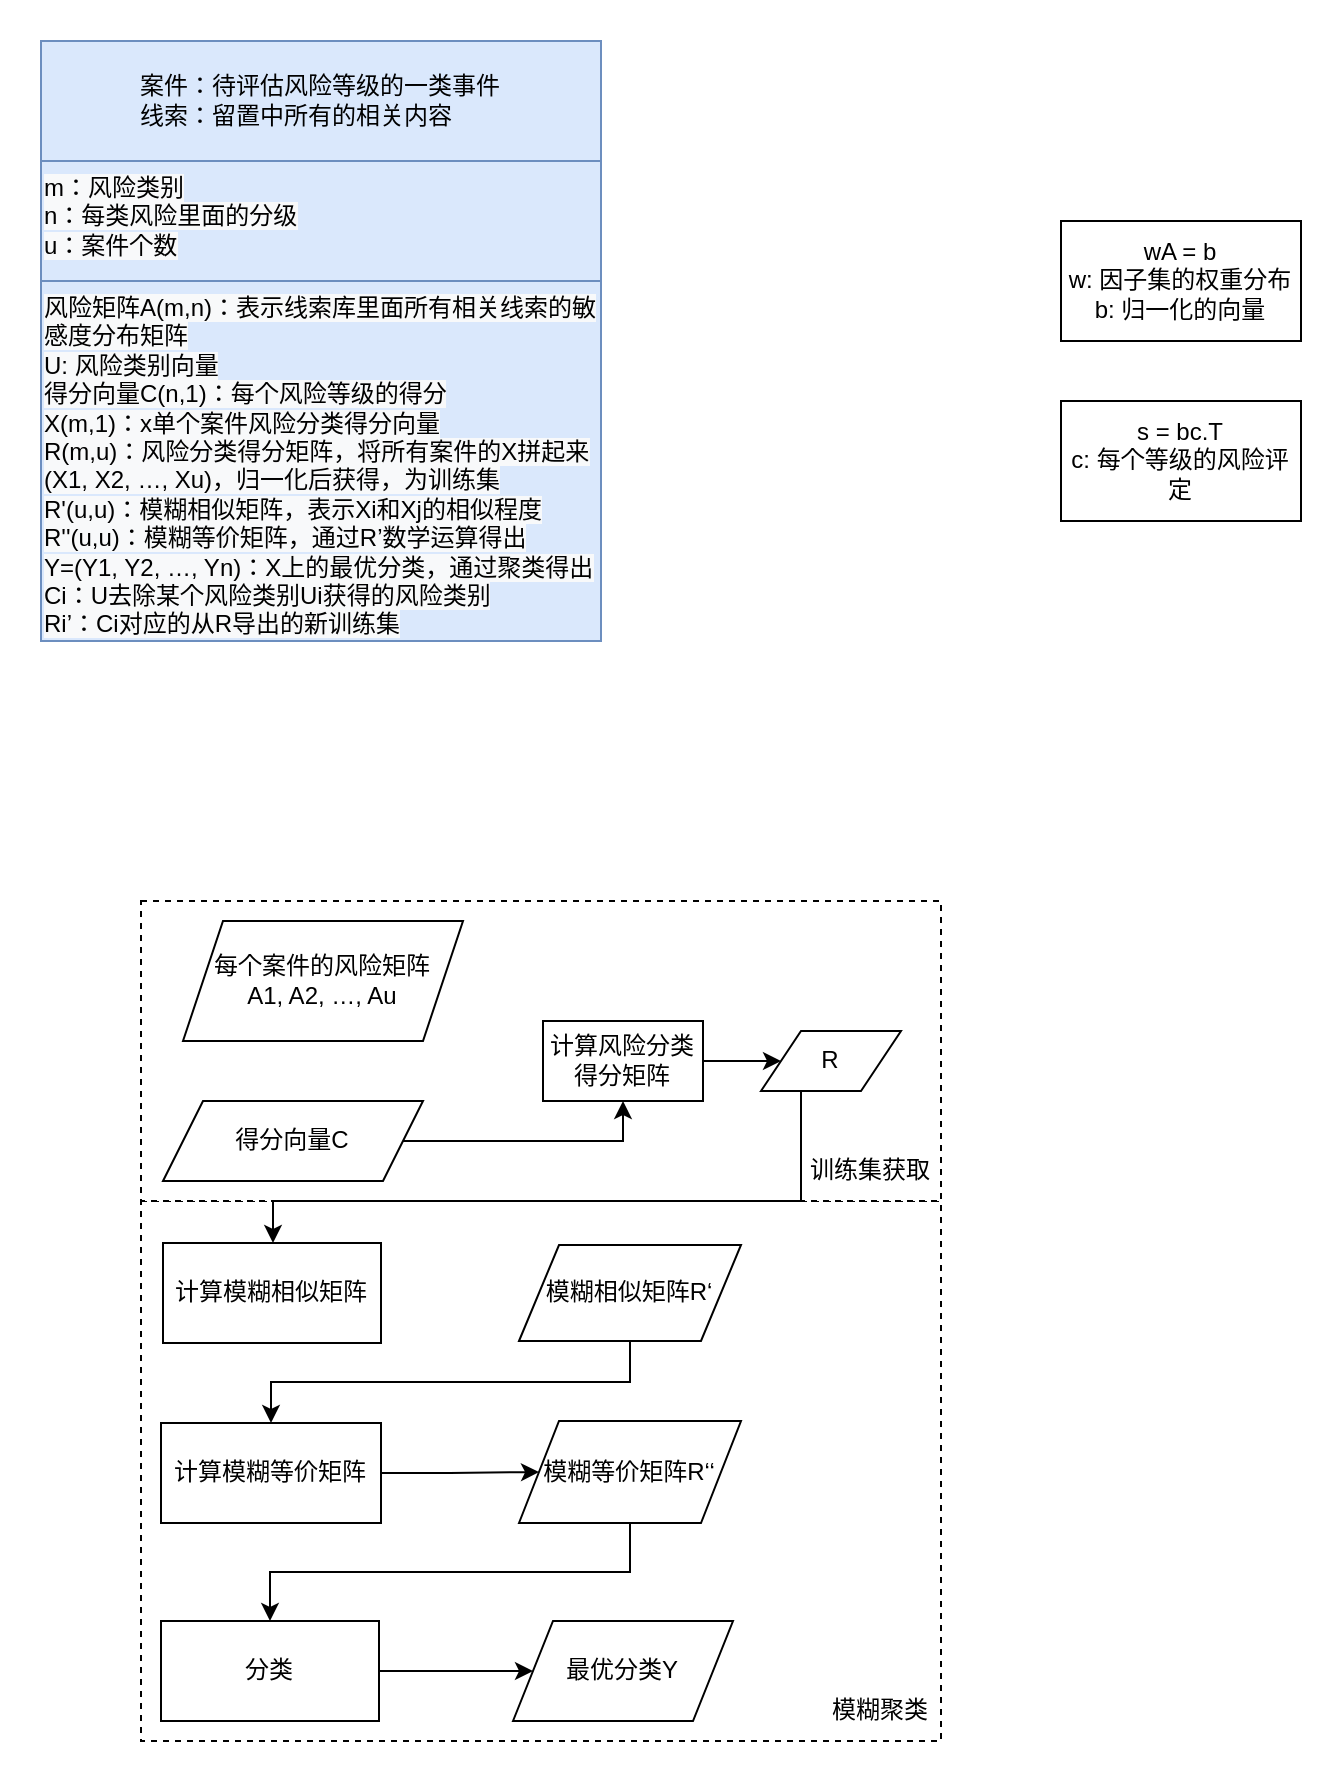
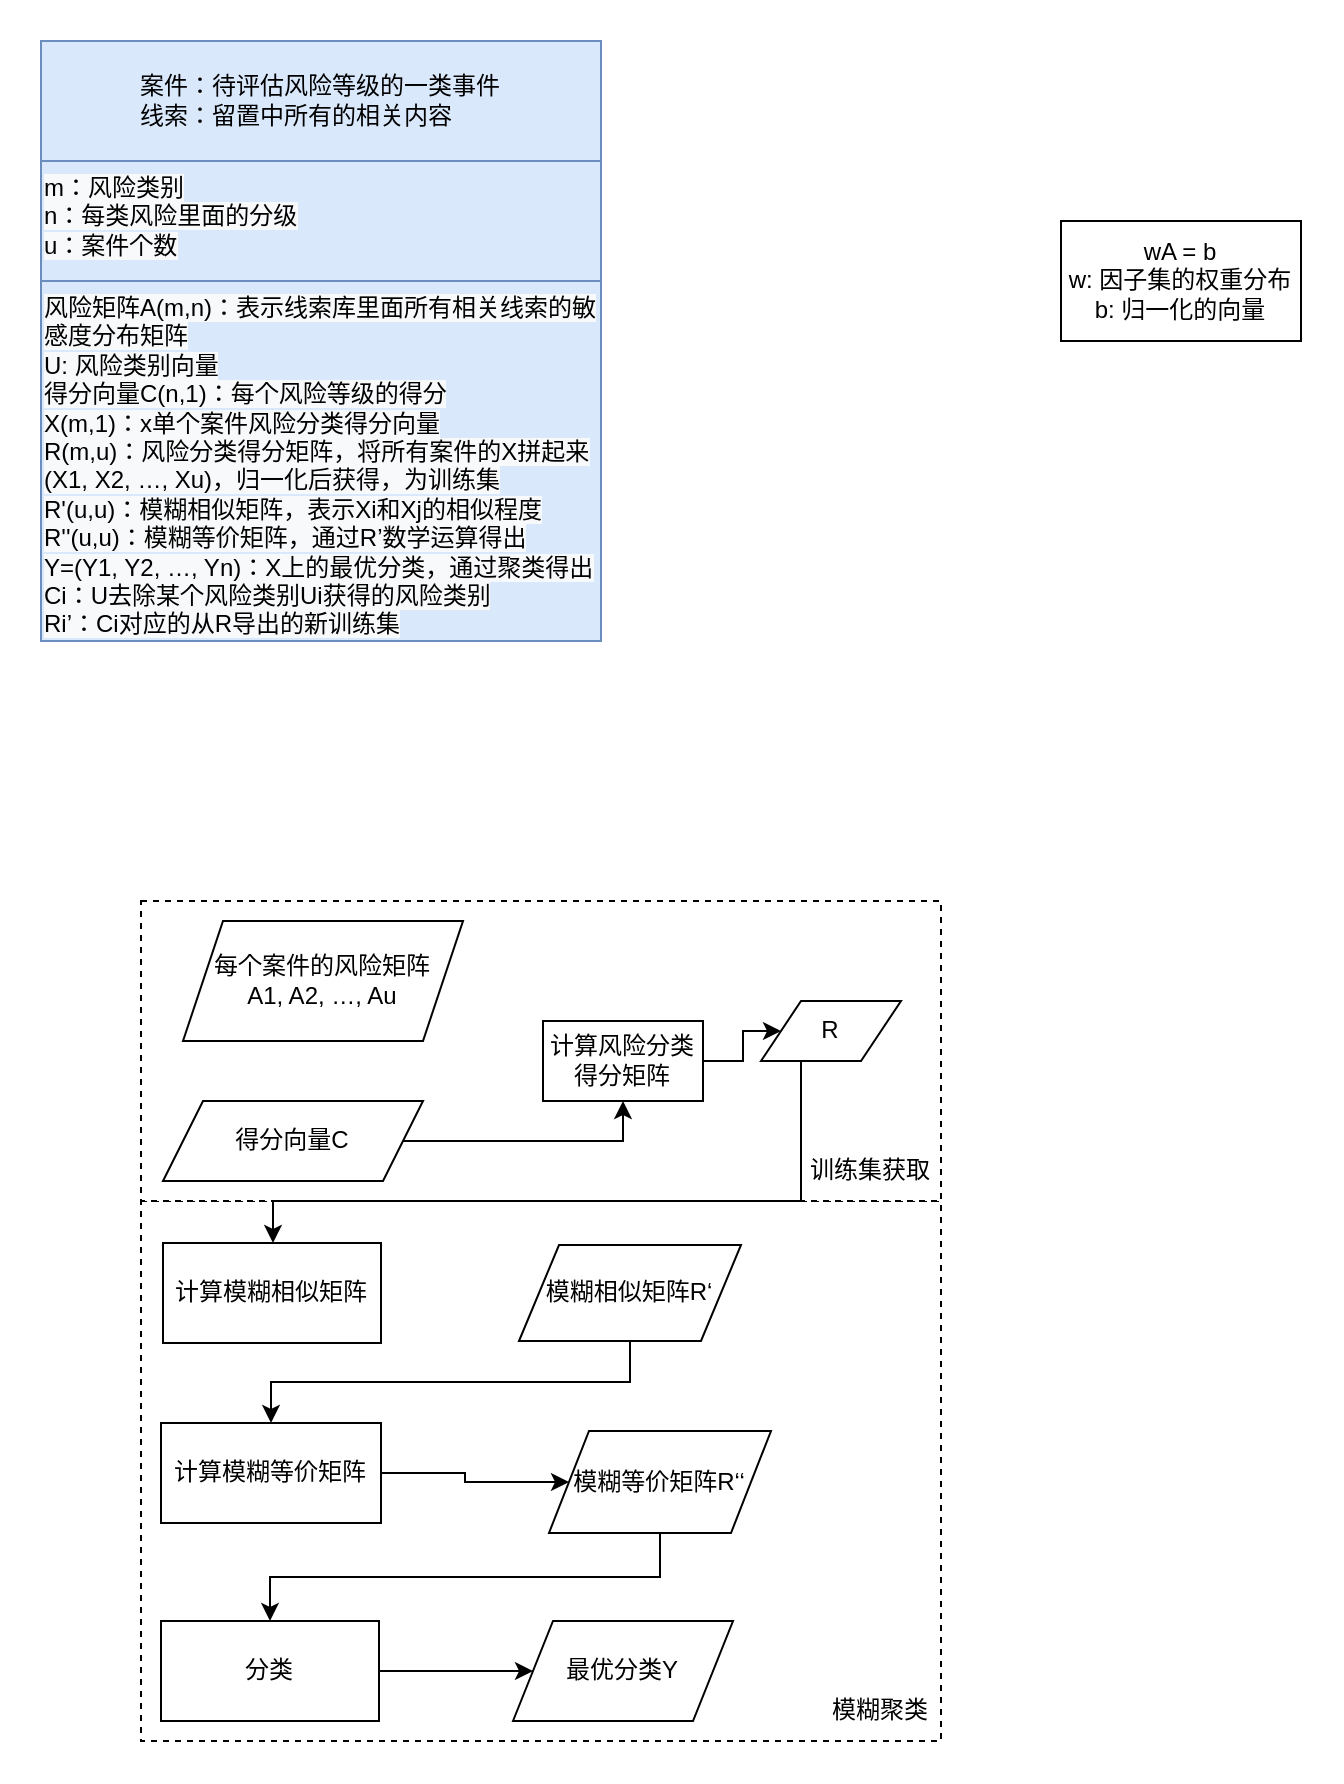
- <mxCell id="5" value="s = bc.T&lt;br&gt;c: 每个等级的风险评定" style="rounded=0;whiteSpace=wrap;html=1;" vertex="1" parent="1"><mxGeometry x="530" y="200" width="120" height="60" as="geometry" /></mxCell>
- <mxCell id="16" value="R" style="shape=parallelogram;perimeter=parallelogramPerimeter;whiteSpace=wrap;html=1;fixedSize=1;" vertex="1" parent="1"><mxGeometry x="380" y="515" width="70" height="30" as="geometry" /></mxCell>
+ <mxCell id="16" value="R" style="shape=parallelogram;perimeter=parallelogramPerimeter;whiteSpace=wrap;html=1;fixedSize=1;" vertex="1" parent="1"><mxGeometry x="380" y="500" width="70" height="30" as="geometry" /></mxCell>
- <mxCell id="23" value="模糊等价矩阵R‘‘" style="shape=parallelogram;perimeter=parallelogramPerimeter;whiteSpace=wrap;html=1;fixedSize=1;" vertex="1" parent="1"><mxGeometry x="259" y="710" width="111" height="51" as="geometry" /></mxCell>
+ <mxCell id="23" value="模糊等价矩阵R‘‘" style="shape=parallelogram;perimeter=parallelogramPerimeter;whiteSpace=wrap;html=1;fixedSize=1;" vertex="1" parent="1"><mxGeometry x="274" y="715" width="111" height="51" as="geometry" /></mxCell>
